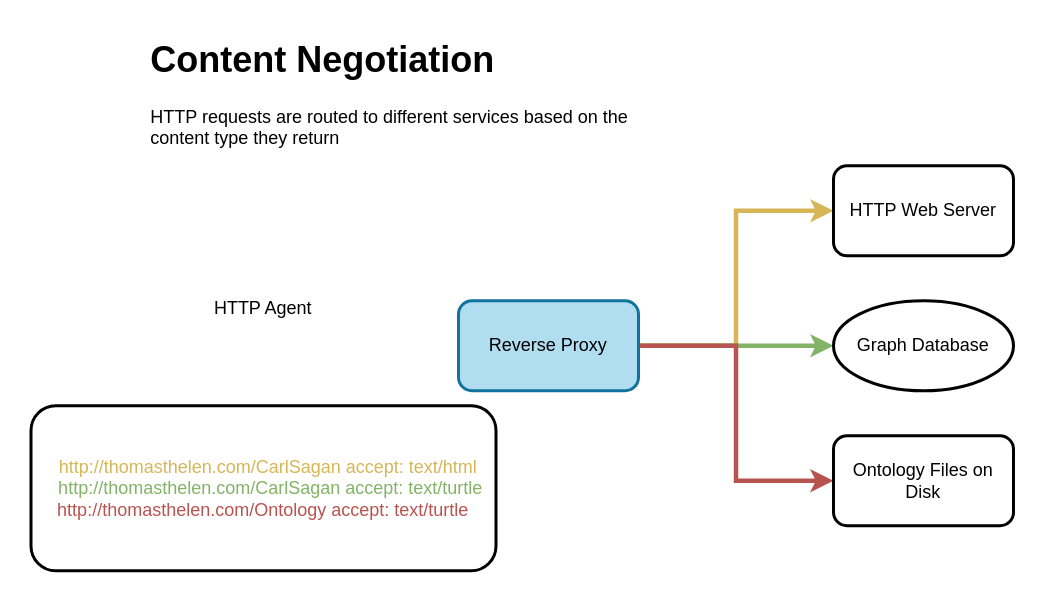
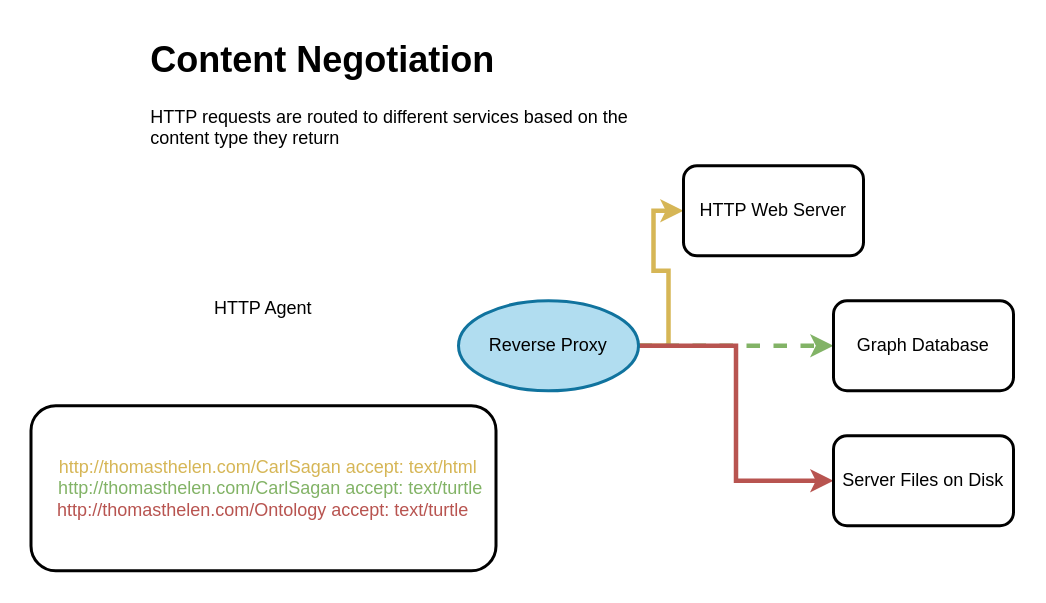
- <mxCell id="6" value="HTTP Web Server" style="rounded=1;whiteSpace=wrap;html=1;strokeWidth=2;" vertex="1" parent="1"><mxGeometry x="555" y="110" width="120" height="60" as="geometry" /></mxCell>
+ <mxCell id="6" value="HTTP Web Server" style="rounded=1;whiteSpace=wrap;html=1;strokeWidth=2;" vertex="1" parent="1"><mxGeometry x="455" y="110" width="120" height="60" as="geometry" /></mxCell>
- <mxCell id="5" value="Reverse Proxy" style="rounded=1;whiteSpace=wrap;html=1;fillColor=#b1ddf0;strokeColor=#10739e;glass=0;shadow=0;strokeWidth=2;" vertex="1" parent="1"><mxGeometry x="305" y="200" width="120" height="60" as="geometry" /></mxCell>
+ <mxCell id="5" value="Reverse Proxy" style="ellipse;whiteSpace=wrap;html=1;fillColor=#b1ddf0;strokeColor=#10739e;glass=0;shadow=0;strokeWidth=2;" vertex="1" parent="1"><mxGeometry x="305" y="200" width="120" height="60" as="geometry" /></mxCell>
- <mxCell id="3" style="edgeStyle=orthogonalEdgeStyle;rounded=0;orthogonalLoop=1;jettySize=auto;html=1;exitX=1;exitY=0.5;exitDx=0;exitDy=0;fillColor=#d5e8d4;strokeColor=#82b366;strokeWidth=3;" edge="1" parent="1" source="5" target="8"><mxGeometry relative="1" as="geometry" /></mxCell>
+ <mxCell id="3" style="edgeStyle=orthogonalEdgeStyle;rounded=0;orthogonalLoop=1;jettySize=auto;html=1;exitX=1;exitY=0.5;exitDx=0;exitDy=0;fillColor=#d5e8d4;strokeColor=#82b366;strokeWidth=3;dashed=1;" edge="1" parent="1" source="5" target="8"><mxGeometry relative="1" as="geometry" /></mxCell>
- <mxCell id="8" value="Graph Database" style="ellipse;whiteSpace=wrap;html=1;strokeWidth=2;" vertex="1" parent="1"><mxGeometry x="555" y="200" width="120" height="60" as="geometry" /></mxCell>
+ <mxCell id="8" value="Graph Database" style="rounded=1;whiteSpace=wrap;html=1;strokeWidth=2;" vertex="1" parent="1"><mxGeometry x="555" y="200" width="120" height="60" as="geometry" /></mxCell>
- <mxCell id="9" value="Ontology Files on Disk" style="rounded=1;whiteSpace=wrap;html=1;strokeWidth=2;" vertex="1" parent="1"><mxGeometry x="555" y="290" width="120" height="60" as="geometry" /></mxCell>
+ <mxCell id="9" value="Server Files on Disk" style="rounded=1;whiteSpace=wrap;html=1;strokeWidth=2;" vertex="1" parent="1"><mxGeometry x="555" y="290" width="120" height="60" as="geometry" /></mxCell>
